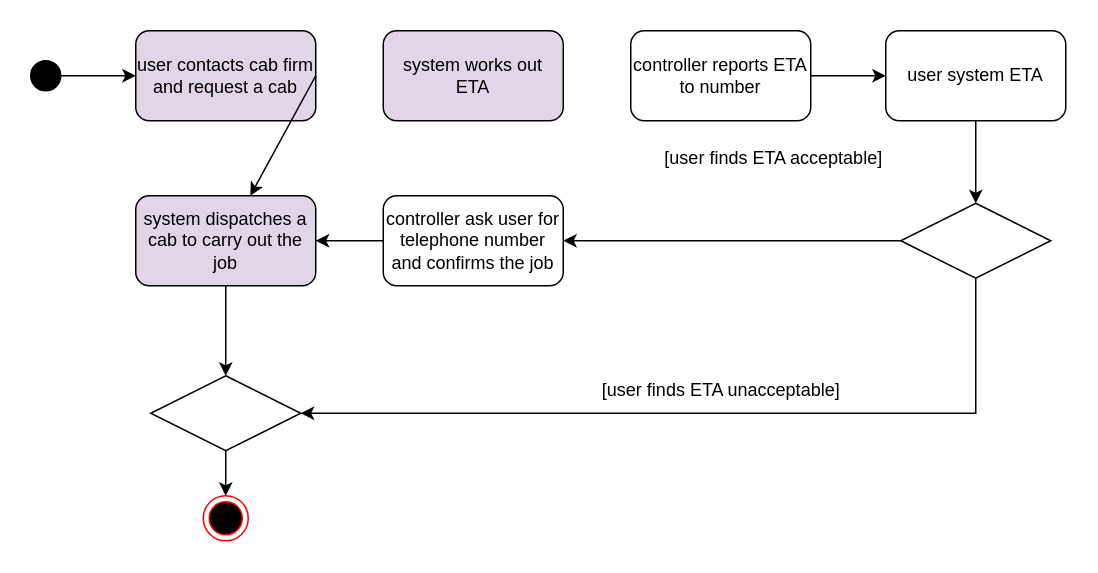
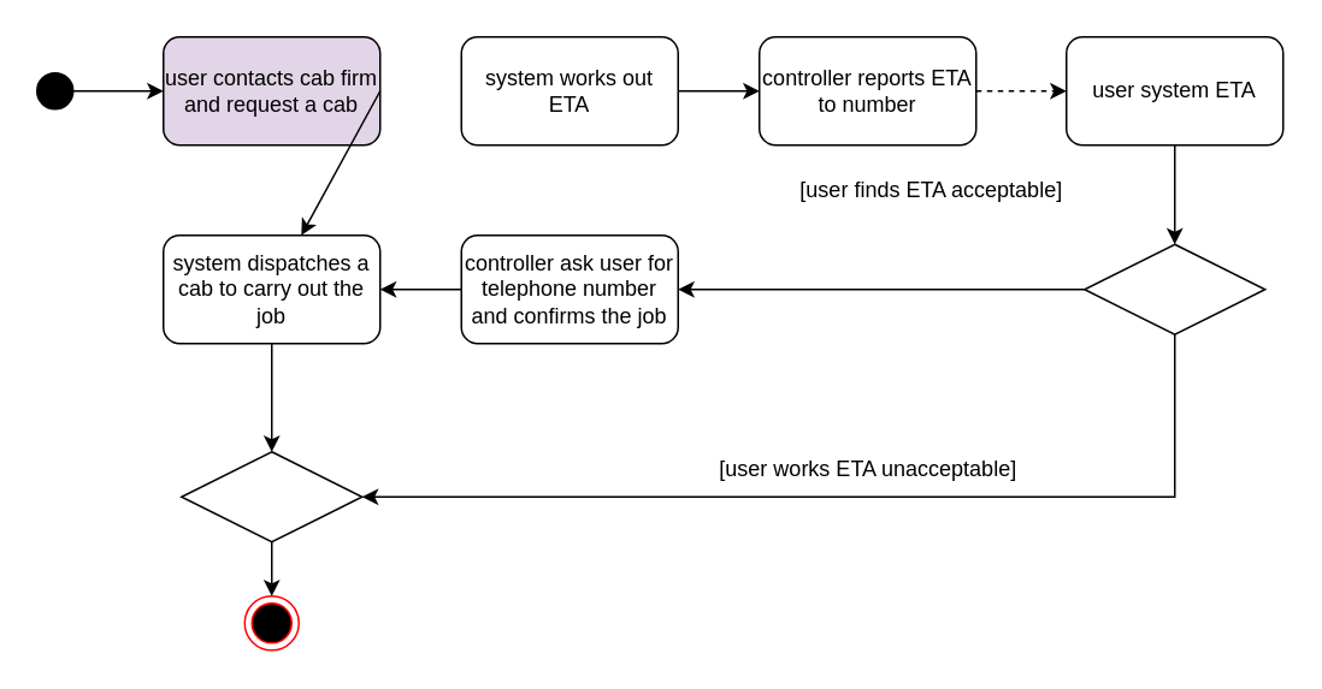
- <mxCell id="6" value="system works out ETA" style="rounded=1;whiteSpace=wrap;html=1;fillColor=#e1d5e7;" vertex="1" parent="1"><mxGeometry x="255" y="20" width="120" height="60" as="geometry" /></mxCell>
+ <mxCell id="6" value="system works out ETA" style="rounded=1;whiteSpace=wrap;html=1;" vertex="1" parent="1"><mxGeometry x="255" y="20" width="120" height="60" as="geometry" /></mxCell>
+ <mxCell id="5" value="" style="edgeStyle=orthogonalEdgeStyle;rounded=0;orthogonalLoop=1;jettySize=auto;html=1;" edge="1" parent="1" source="6" target="8"><mxGeometry relative="1" as="geometry" /></mxCell>
- <mxCell id="7" value="" style="edgeStyle=orthogonalEdgeStyle;rounded=0;orthogonalLoop=1;jettySize=auto;html=1;" edge="1" parent="1" source="8" target="10"><mxGeometry relative="1" as="geometry" /></mxCell>
+ <mxCell id="7" value="" style="edgeStyle=orthogonalEdgeStyle;rounded=0;orthogonalLoop=1;jettySize=auto;html=1;dashed=1;" edge="1" parent="1" source="8" target="10"><mxGeometry relative="1" as="geometry" /></mxCell>
- <mxCell id="16" value="system dispatches a cab to carry out the job" style="rounded=1;whiteSpace=wrap;html=1;fillColor=#e1d5e7;" vertex="1" parent="1"><mxGeometry x="90" y="130" width="120" height="60" as="geometry" /></mxCell>
+ <mxCell id="16" value="system dispatches a cab to carry out the job" style="rounded=1;whiteSpace=wrap;html=1;" vertex="1" parent="1"><mxGeometry x="90" y="130" width="120" height="60" as="geometry" /></mxCell>
- <mxCell id="23" value="[user finds ETA unacceptable]" style="text;html=1;align=center;verticalAlign=middle;resizable=0;points=[];autosize=1;strokeColor=none;fillColor=none;" vertex="1" parent="1"><mxGeometry x="390" y="245" width="180" height="30" as="geometry" /></mxCell>
+ <mxCell id="23" value="[user works ETA unacceptable]" style="text;html=1;align=center;verticalAlign=middle;resizable=0;points=[];autosize=1;strokeColor=none;fillColor=none;" vertex="1" parent="1"><mxGeometry x="390" y="245" width="180" height="30" as="geometry" /></mxCell>
